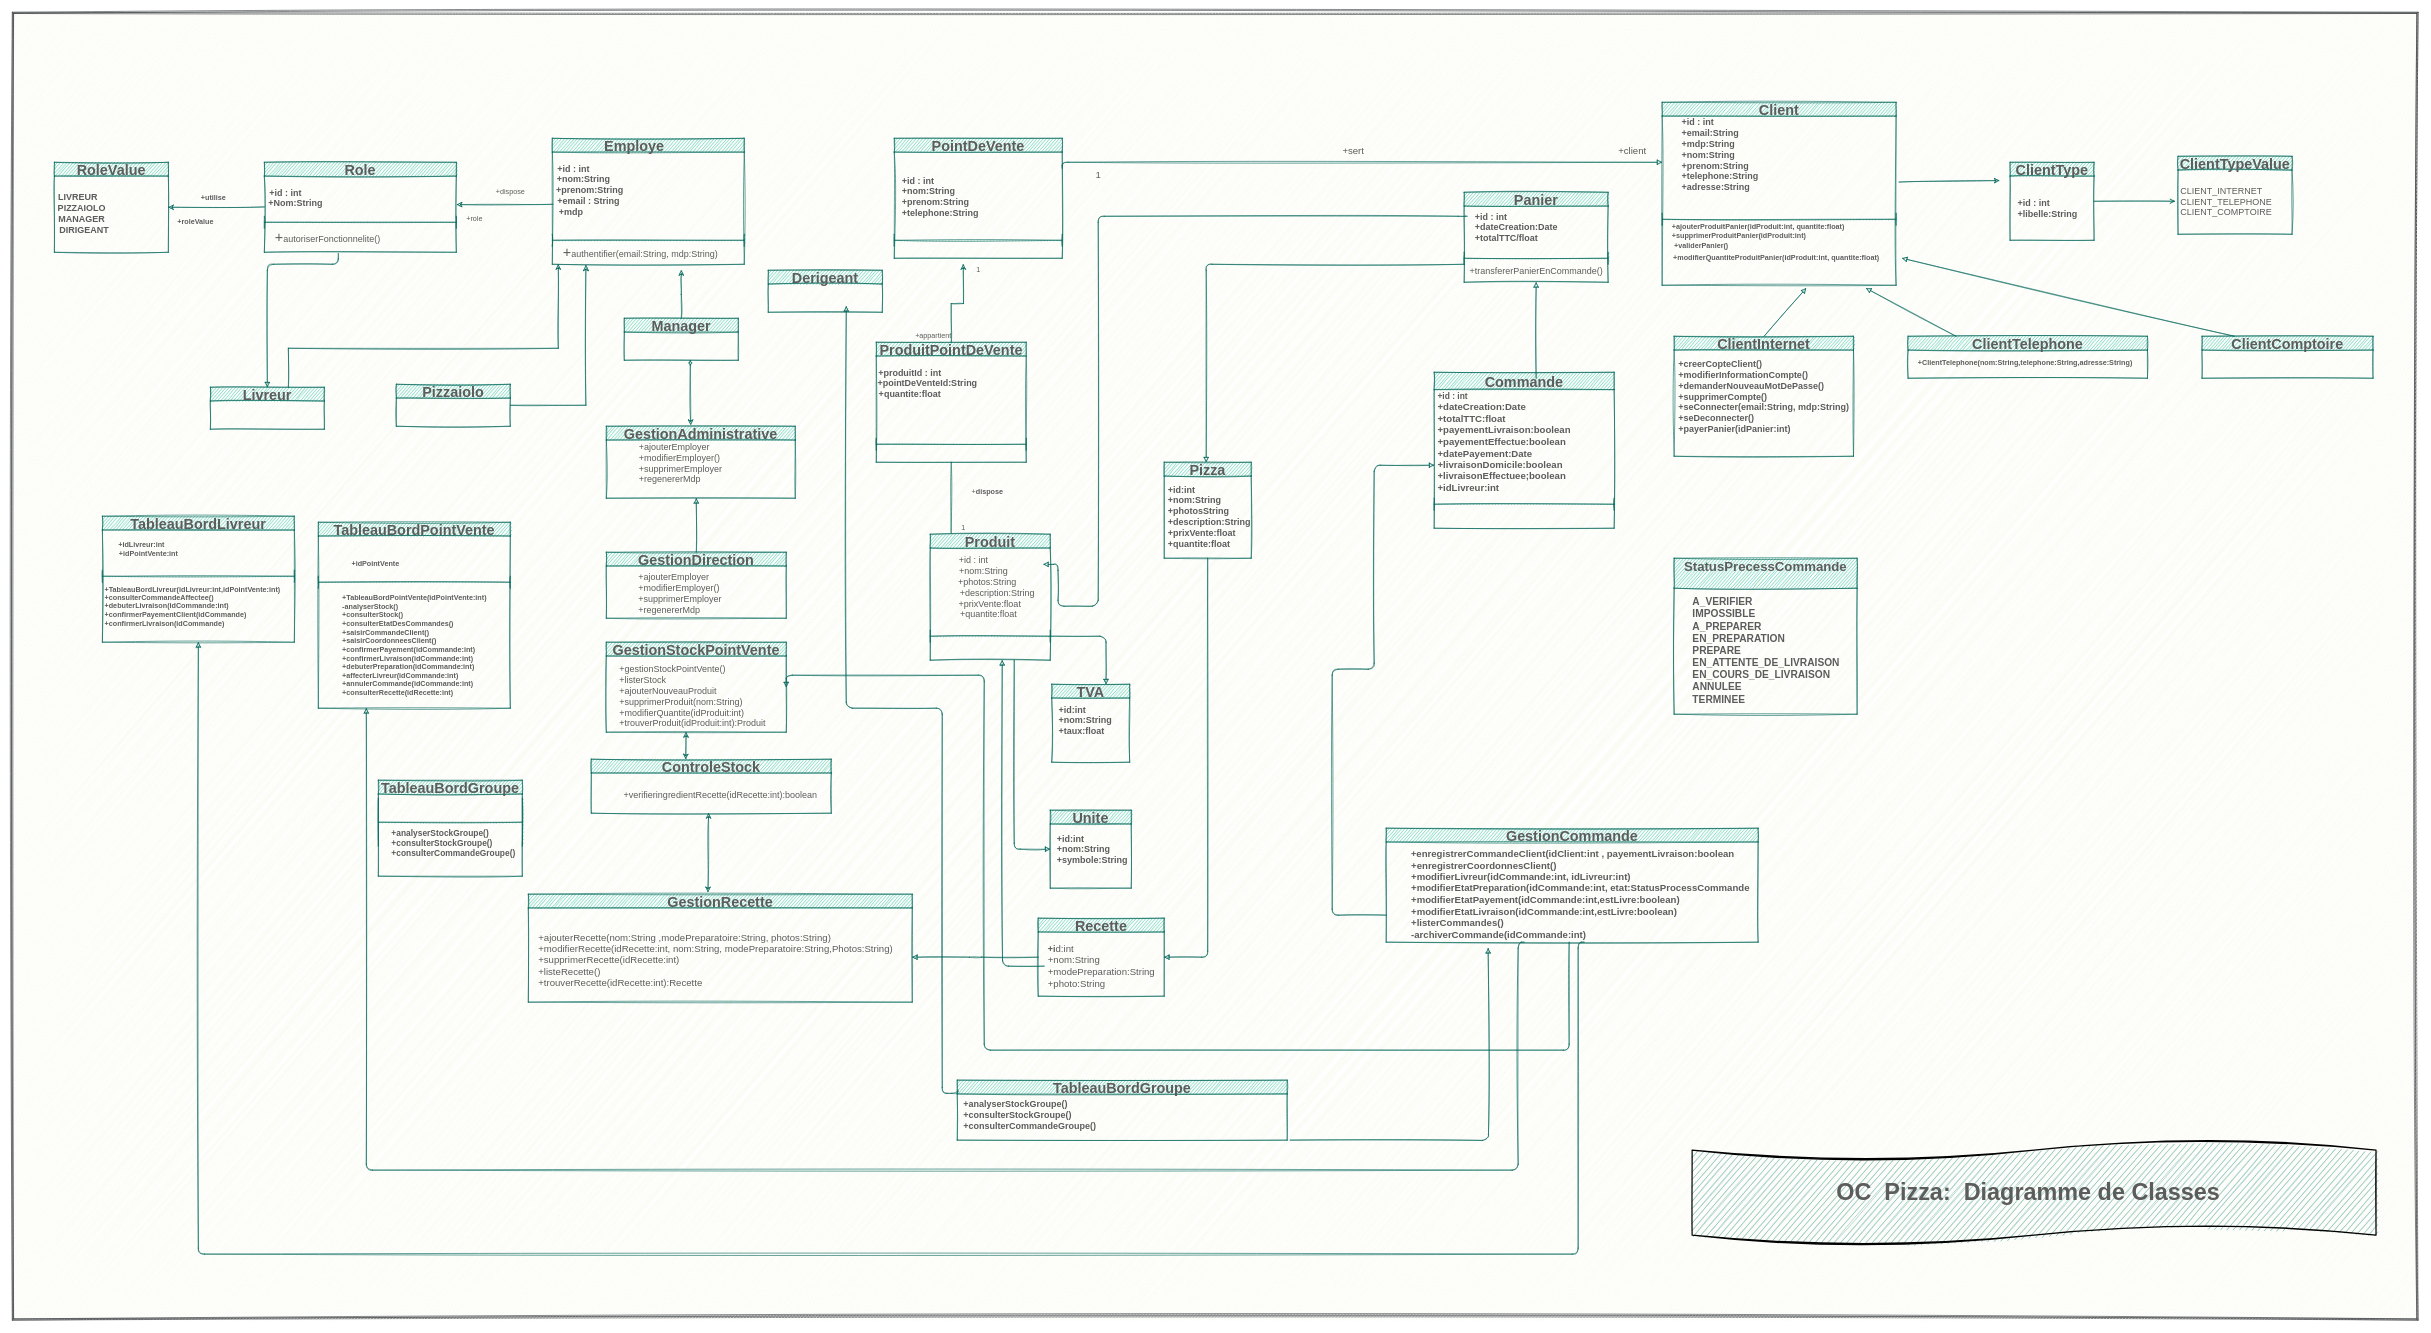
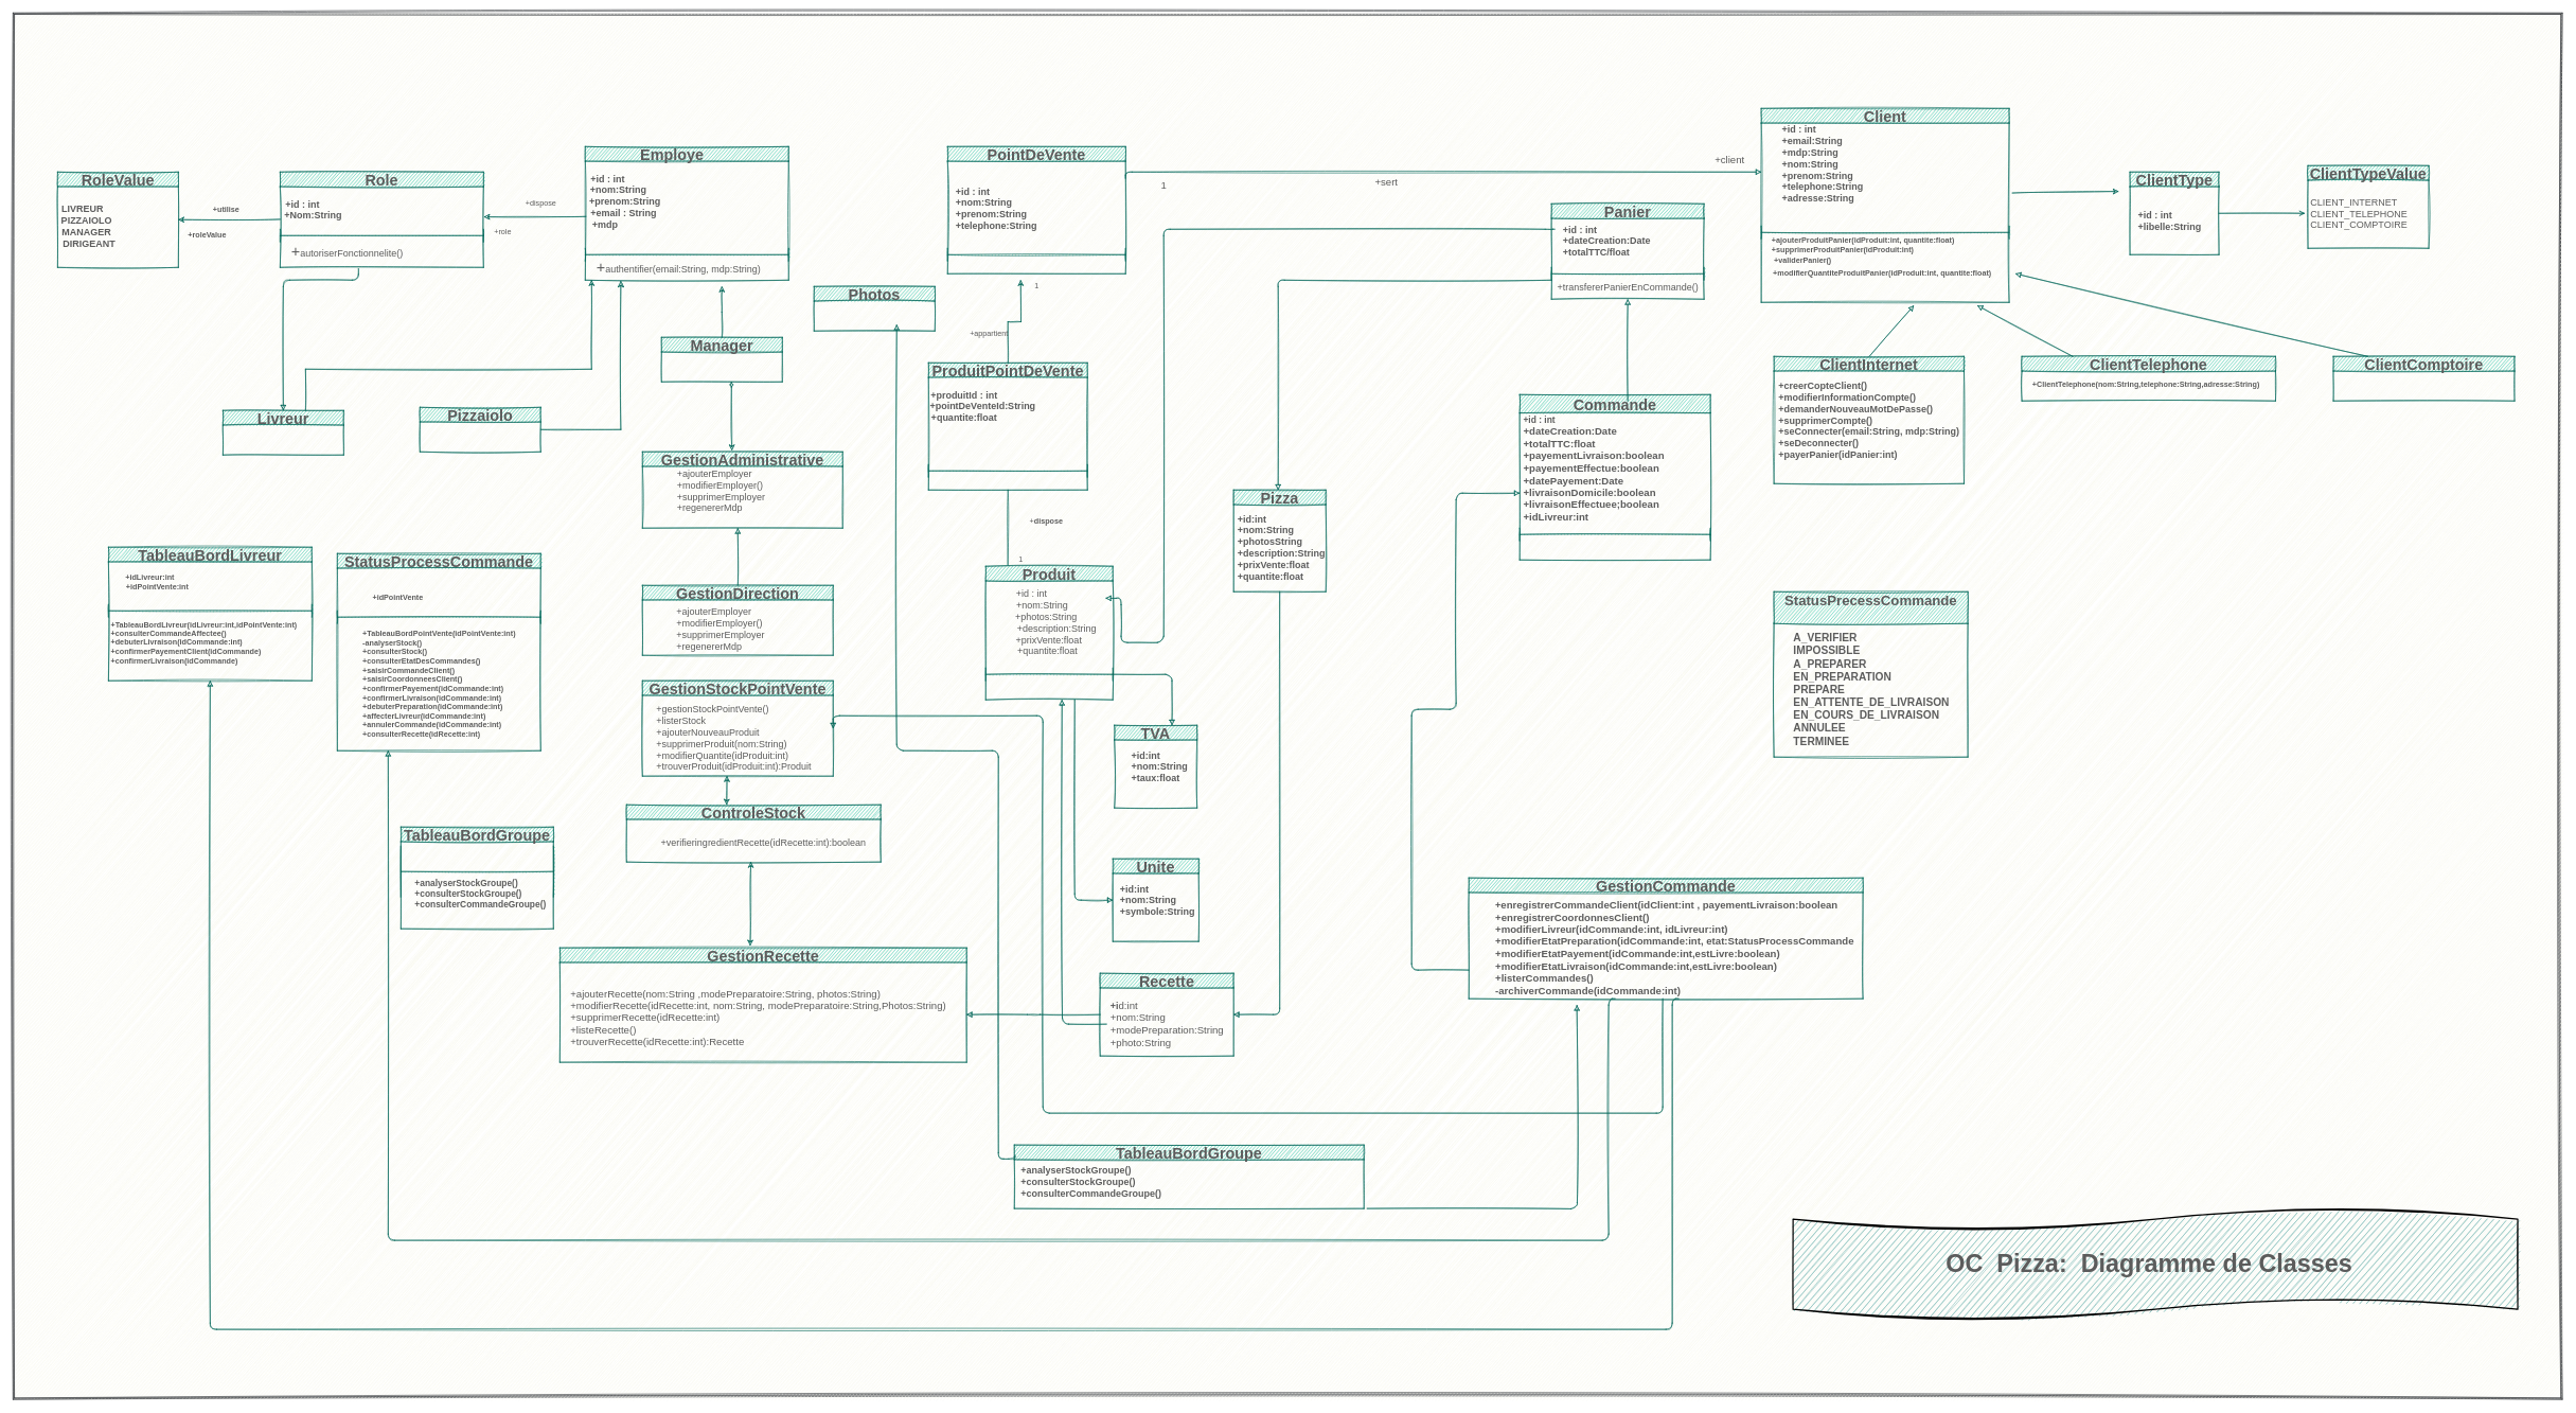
- <mxCell id="115" value="+sert" style="text;html=1;align=center;verticalAlign=middle;resizable=0;points=[];autosize=1;strokeColor=none;fillColor=none;fontSize=16;fontColor=#5C5C5C;" vertex="1" parent="1"><mxGeometry x="2230" y="240" width="50" height="20" as="geometry" /></mxCell>
+ <mxCell id="115" value="+sert" style="text;html=1;align=center;verticalAlign=middle;resizable=0;points=[];autosize=1;strokeColor=none;fillColor=none;fontSize=16;fontColor=#5C5C5C;" vertex="1" parent="1"><mxGeometry x="2155" y="275" width="50" height="20" as="geometry" /></mxCell>
- <mxCell id="123" value="Derigeant" style="swimlane;fontSize=24;fillColor=#21C0A5;strokeColor=#006658;fontColor=#5C5C5C;rounded=0;sketch=1;" vertex="1" parent="1"><mxGeometry x="1280" y="450" width="190" height="70" as="geometry" /></mxCell>
+ <mxCell id="123" value="Photos" style="swimlane;fontSize=24;fillColor=#21C0A5;strokeColor=#006658;fontColor=#5C5C5C;rounded=0;sketch=1;" vertex="1" parent="1"><mxGeometry x="1280" y="450" width="190" height="70" as="geometry" /></mxCell>
- <mxCell id="35" value="+appartient" style="text;html=1;align=center;verticalAlign=middle;resizable=0;points=[];autosize=1;strokeColor=none;fillColor=none;fontColor=#5C5C5C;rounded=0;sketch=1;" parent="1" vertex="1"><mxGeometry x="1515" y="550" width="80" height="20" as="geometry" /></mxCell>
+ <mxCell id="35" value="+appartient" style="text;html=1;align=center;verticalAlign=middle;resizable=0;points=[];autosize=1;strokeColor=none;fillColor=none;fontColor=#5C5C5C;rounded=0;sketch=1;" parent="1" vertex="1"><mxGeometry x="1515" y="515" width="80" height="20" as="geometry" /></mxCell>
- <mxCell id="71" value="TableauBordPointVente" style="swimlane;fontSize=24;fillColor=#21C0A5;strokeColor=#006658;fontColor=#5C5C5C;rounded=0;sketch=1;" parent="1" vertex="1"><mxGeometry x="530" y="870" width="320" height="310" as="geometry" /></mxCell>
+ <mxCell id="71" value="StatusProcessCommande" style="swimlane;fontSize=24;fillColor=#21C0A5;strokeColor=#006658;fontColor=#5C5C5C;rounded=0;sketch=1;" parent="1" vertex="1"><mxGeometry x="530" y="870" width="320" height="310" as="geometry" /></mxCell>
- <mxCell id="102" value="&lt;div style=&quot;text-align: left&quot;&gt;&lt;span style=&quot;font-size: 15px&quot;&gt;&lt;b&gt;+id:int&lt;/b&gt;&lt;/span&gt;&lt;/div&gt;&lt;div style=&quot;text-align: left&quot;&gt;&lt;span style=&quot;font-size: 15px&quot;&gt;&lt;b&gt;+nom:String&lt;/b&gt;&lt;/span&gt;&lt;/div&gt;&lt;div style=&quot;text-align: left&quot;&gt;&lt;span style=&quot;font-size: 15px&quot;&gt;&lt;b&gt;+taux:float&lt;/b&gt;&lt;/span&gt;&lt;/div&gt;" style="text;html=1;align=center;verticalAlign=middle;resizable=0;points=[];autosize=1;strokeColor=none;fillColor=none;fontColor=#5C5C5C;rounded=0;sketch=1;" vertex="1" parent="101"><mxGeometry x="5" y="35" width="100" height="50" as="geometry" /></mxCell>
+ <mxCell id="102" value="&lt;div style=&quot;text-align: left&quot;&gt;&lt;span style=&quot;font-size: 15px&quot;&gt;&lt;b&gt;+id:int&lt;/b&gt;&lt;/span&gt;&lt;/div&gt;&lt;div style=&quot;text-align: left&quot;&gt;&lt;span style=&quot;font-size: 15px&quot;&gt;&lt;b&gt;+nom:String&lt;/b&gt;&lt;/span&gt;&lt;/div&gt;&lt;div style=&quot;text-align: left&quot;&gt;&lt;span style=&quot;font-size: 15px&quot;&gt;&lt;b&gt;+taux:float&lt;/b&gt;&lt;/span&gt;&lt;/div&gt;" style="text;html=1;align=center;verticalAlign=middle;resizable=0;points=[];autosize=1;strokeColor=none;fillColor=none;fontColor=#5C5C5C;rounded=0;sketch=1;" vertex="1" parent="101"><mxGeometry x="20" y="40" width="100" height="50" as="geometry" /></mxCell>
